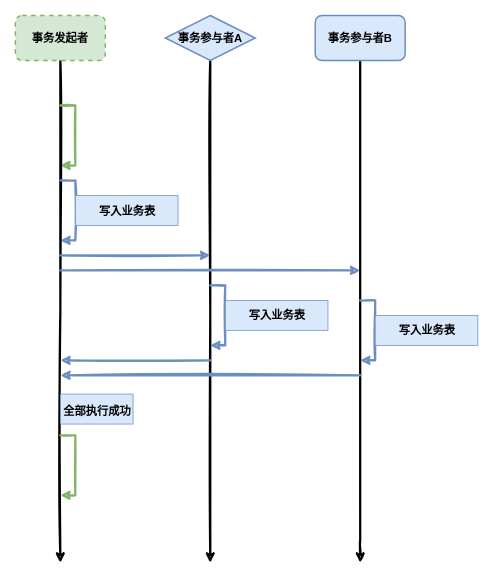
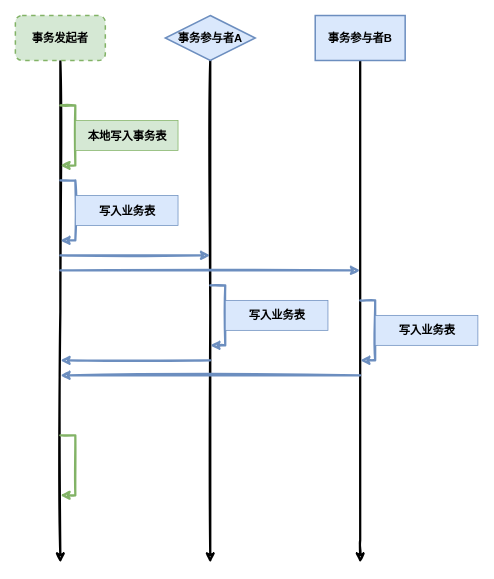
- <mxCell id="7" value="事务参与者B" style="rounded=1;whiteSpace=wrap;html=1;strokeWidth=2;fillWeight=4;hachureGap=8;hachureAngle=45;fillColor=#dae8fc;sketch=0;strokeColor=#6c8ebf;fontSize=15;fontStyle=1" vertex="1" parent="1"><mxGeometry x="420" y="20" width="120" height="60" as="geometry" /></mxCell>
+ <mxCell id="7" value="事务参与者B" style="whiteSpace=wrap;html=1;strokeWidth=2;fillWeight=4;hachureGap=8;hachureAngle=45;fillColor=#dae8fc;sketch=0;strokeColor=#6c8ebf;fontSize=15;fontStyle=1;rounded=0;" vertex="1" parent="1"><mxGeometry x="420" y="20" width="120" height="60" as="geometry" /></mxCell>
+ <mxCell id="14" value="本地写入事务表" style="text;html=1;fontSize=15;fontStyle=1;verticalAlign=middle;align=center;labelBackgroundColor=none;fillColor=#d5e8d4;strokeColor=#82b366;" vertex="1" parent="1"><mxGeometry x="100" y="160" width="137" height="40" as="geometry" /></mxCell>
- <mxCell id="16" value="&lt;font style=&quot;font-size: 15px;&quot;&gt;全部执行成功&lt;/font&gt;" style="text;strokeColor=#6c8ebf;fillColor=#dae8fc;html=1;fontSize=20;fontStyle=1;verticalAlign=middle;align=center;labelBackgroundColor=none;" vertex="1" parent="1"><mxGeometry x="80" y="525" width="97" height="40" as="geometry" /></mxCell>
